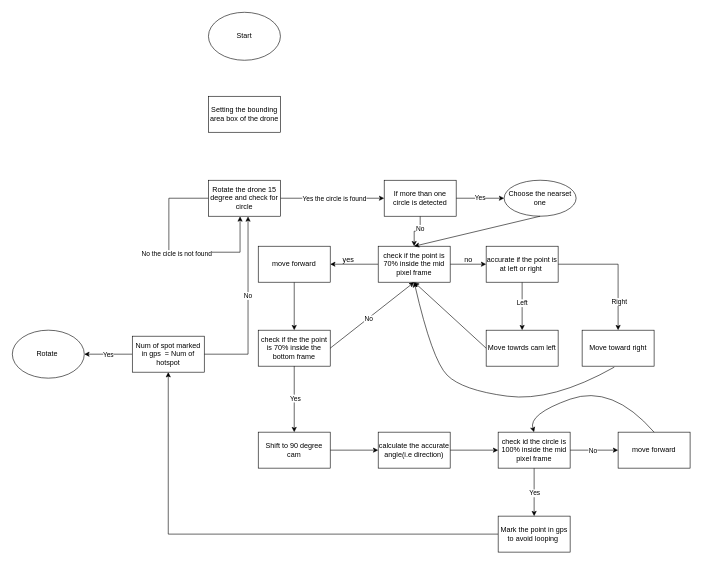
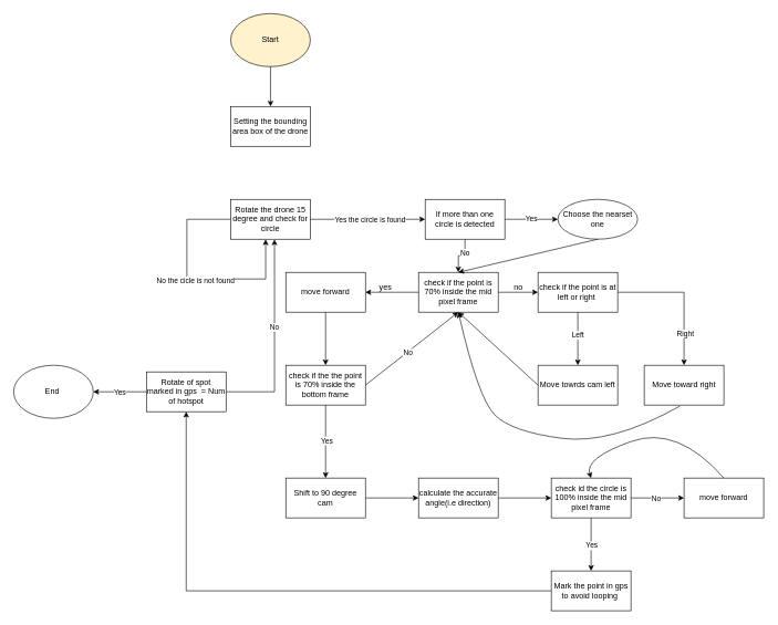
- <mxCell id="4" value="Start" style="ellipse;whiteSpace=wrap;html=1;" vertex="1" parent="1"><mxGeometry x="347" y="20" width="120" height="80" as="geometry" /></mxCell>
+ <mxCell id="4" value="Start" style="ellipse;whiteSpace=wrap;html=1;fillColor=#fff2cc;" vertex="1" parent="1"><mxGeometry x="347" y="20" width="120" height="80" as="geometry" /></mxCell>
+ <mxCell id="5" value="" style="endArrow=classic;html=1;rounded=0;exitX=0.5;exitY=1;exitDx=0;exitDy=0;" edge="1" parent="1" source="4" target="6"><mxGeometry width="50" height="50" relative="1" as="geometry"><mxPoint x="370" y="340" as="sourcePoint" /><mxPoint x="407" y="190" as="targetPoint" /></mxGeometry></mxCell>
- <mxCell id="16" value="accurate if the point is at left or right&amp;nbsp;" style="rounded=0;whiteSpace=wrap;html=1;" vertex="1" parent="1"><mxGeometry x="810" y="410" width="120" height="60" as="geometry" /></mxCell>
+ <mxCell id="16" value="check if the point is at left or right&amp;nbsp;" style="rounded=0;whiteSpace=wrap;html=1;" vertex="1" parent="1"><mxGeometry x="810" y="410" width="120" height="60" as="geometry" /></mxCell>
- <mxCell id="57" value="Rotate&amp;nbsp;" style="ellipse;whiteSpace=wrap;html=1;" vertex="1" parent="1"><mxGeometry x="20" y="550" width="120" height="80" as="geometry" /></mxCell>
+ <mxCell id="57" value="End&amp;nbsp;" style="ellipse;whiteSpace=wrap;html=1;" vertex="1" parent="1"><mxGeometry x="20" y="550" width="120" height="80" as="geometry" /></mxCell>
- <mxCell id="56" value="Num of spot marked in gps&amp;nbsp; = Num of hotspot" style="rounded=0;whiteSpace=wrap;html=1;" vertex="1" parent="1"><mxGeometry x="220" y="560" width="120" height="60" as="geometry" /></mxCell>
+ <mxCell id="56" value="Rotate of spot marked in gps&amp;nbsp; = Num of hotspot" style="rounded=0;whiteSpace=wrap;html=1;" vertex="1" parent="1"><mxGeometry x="220" y="560" width="120" height="60" as="geometry" /></mxCell>
